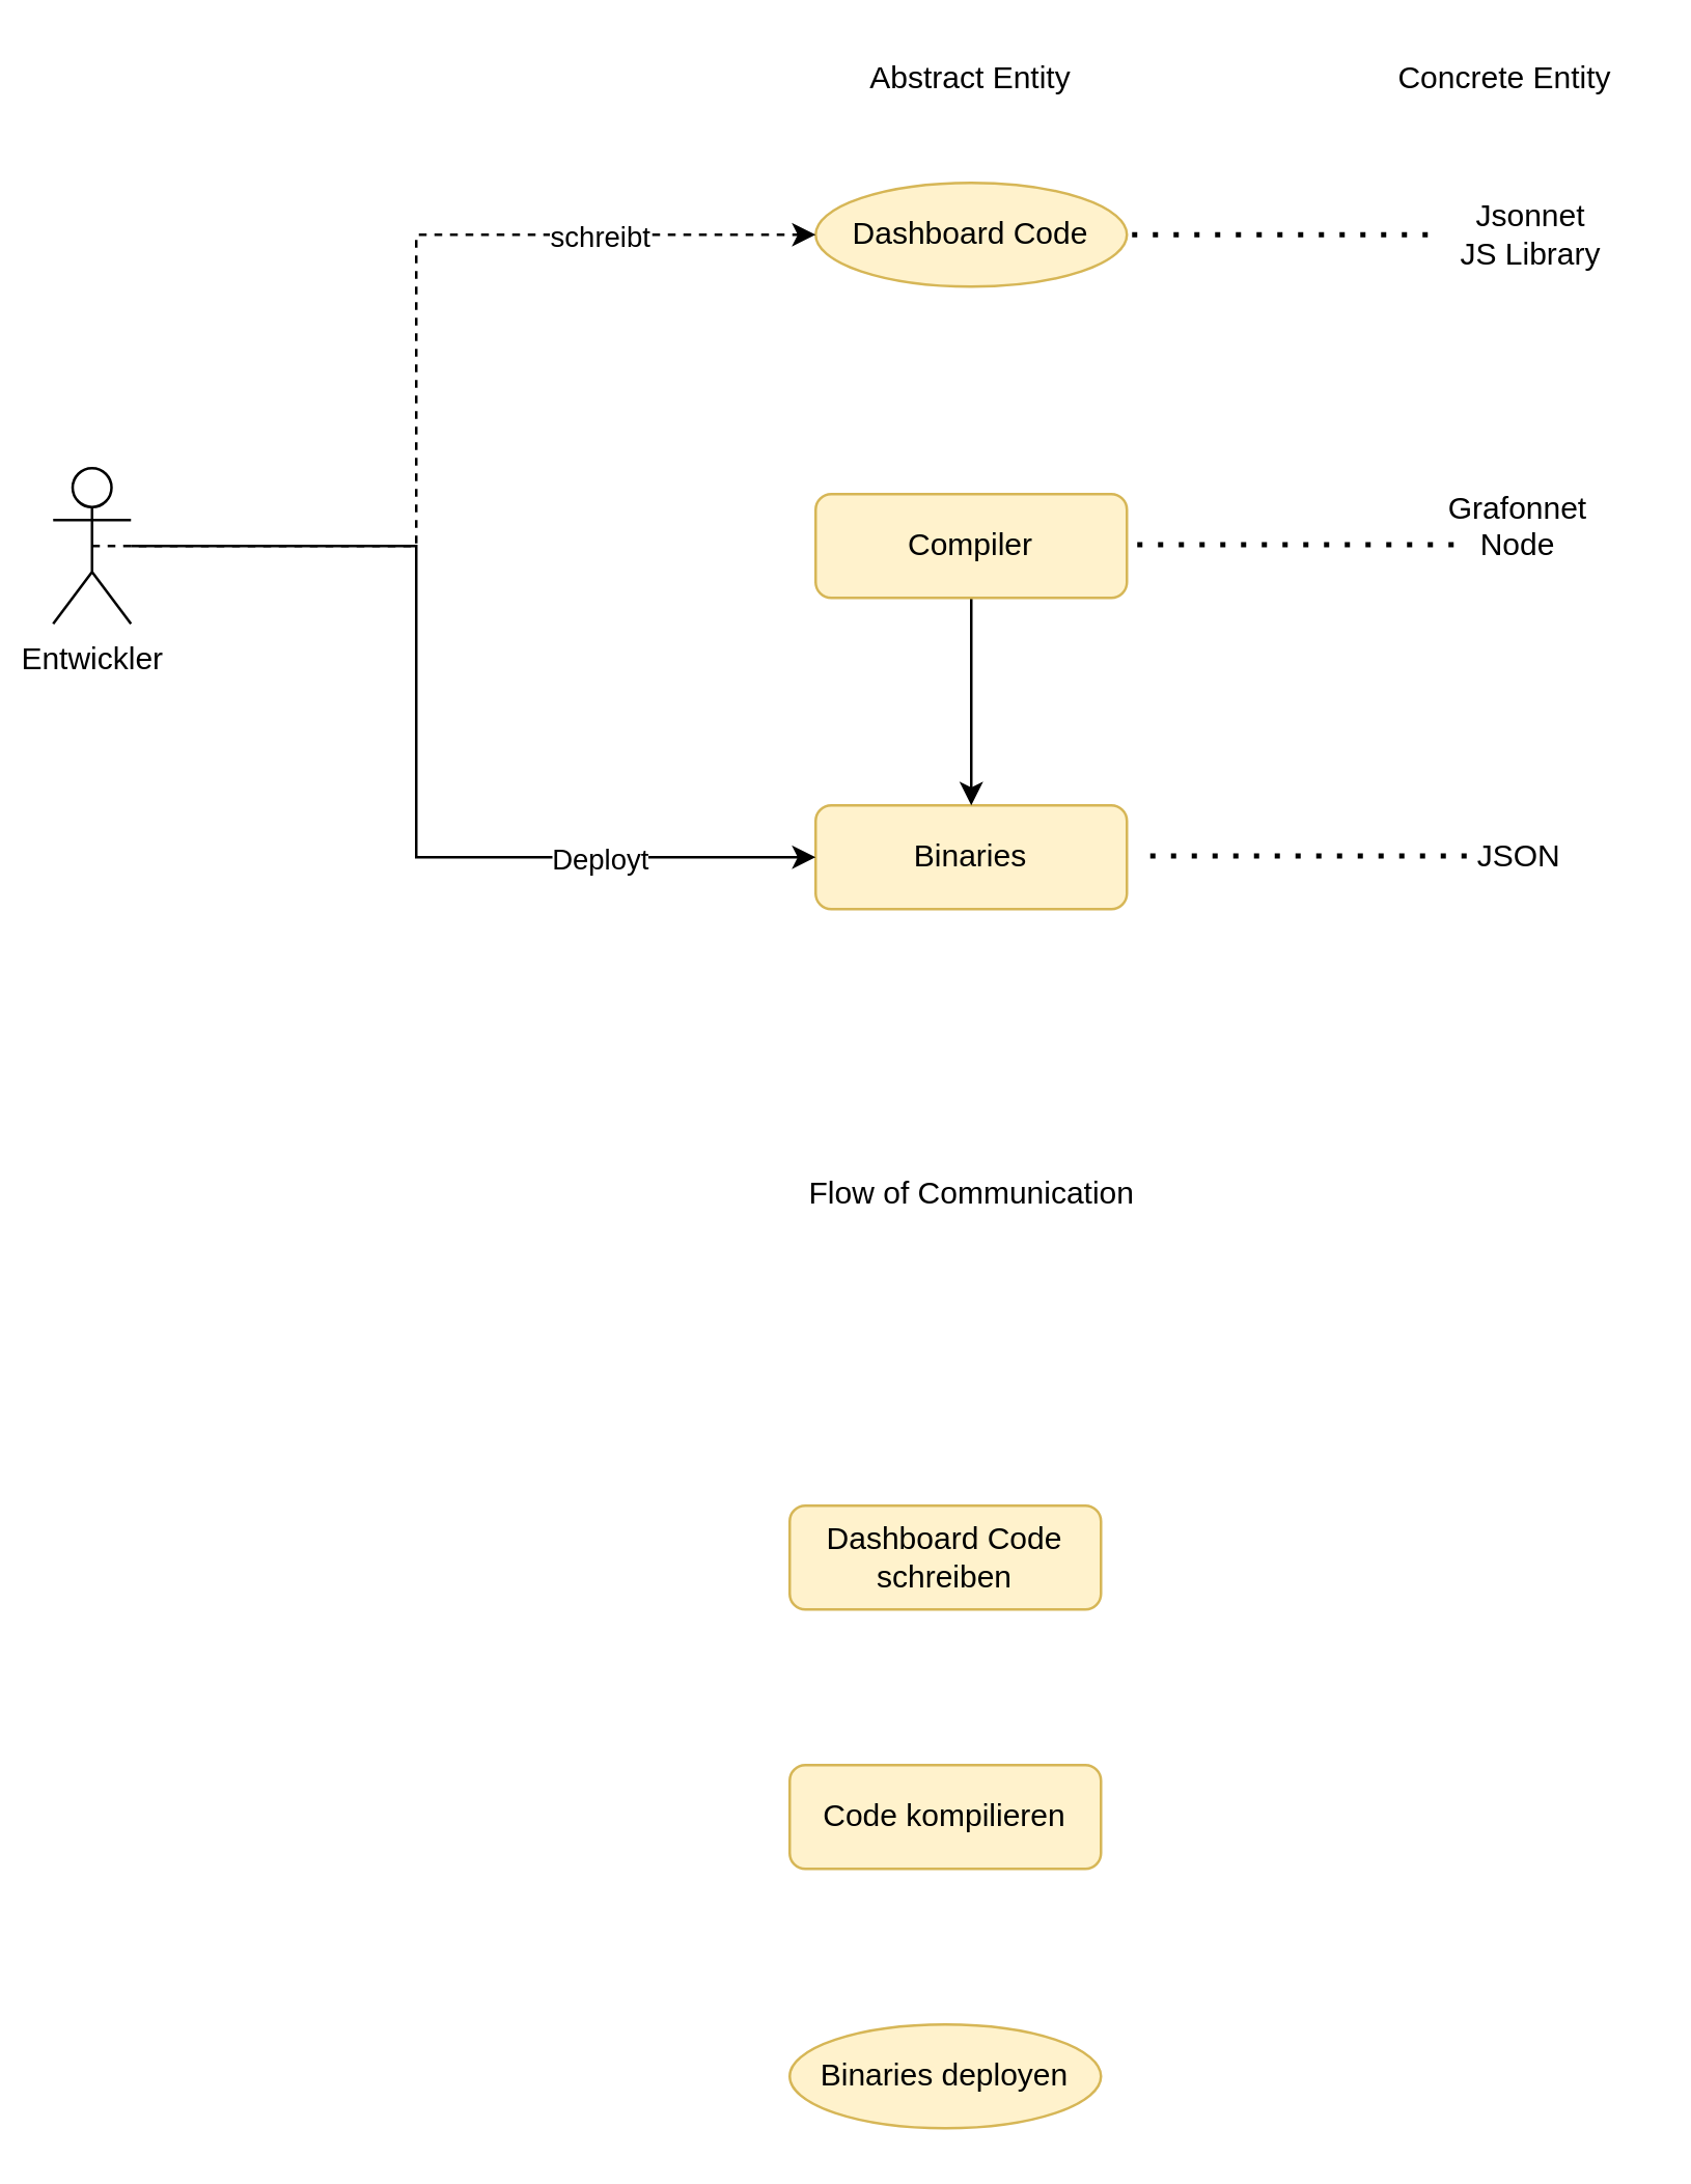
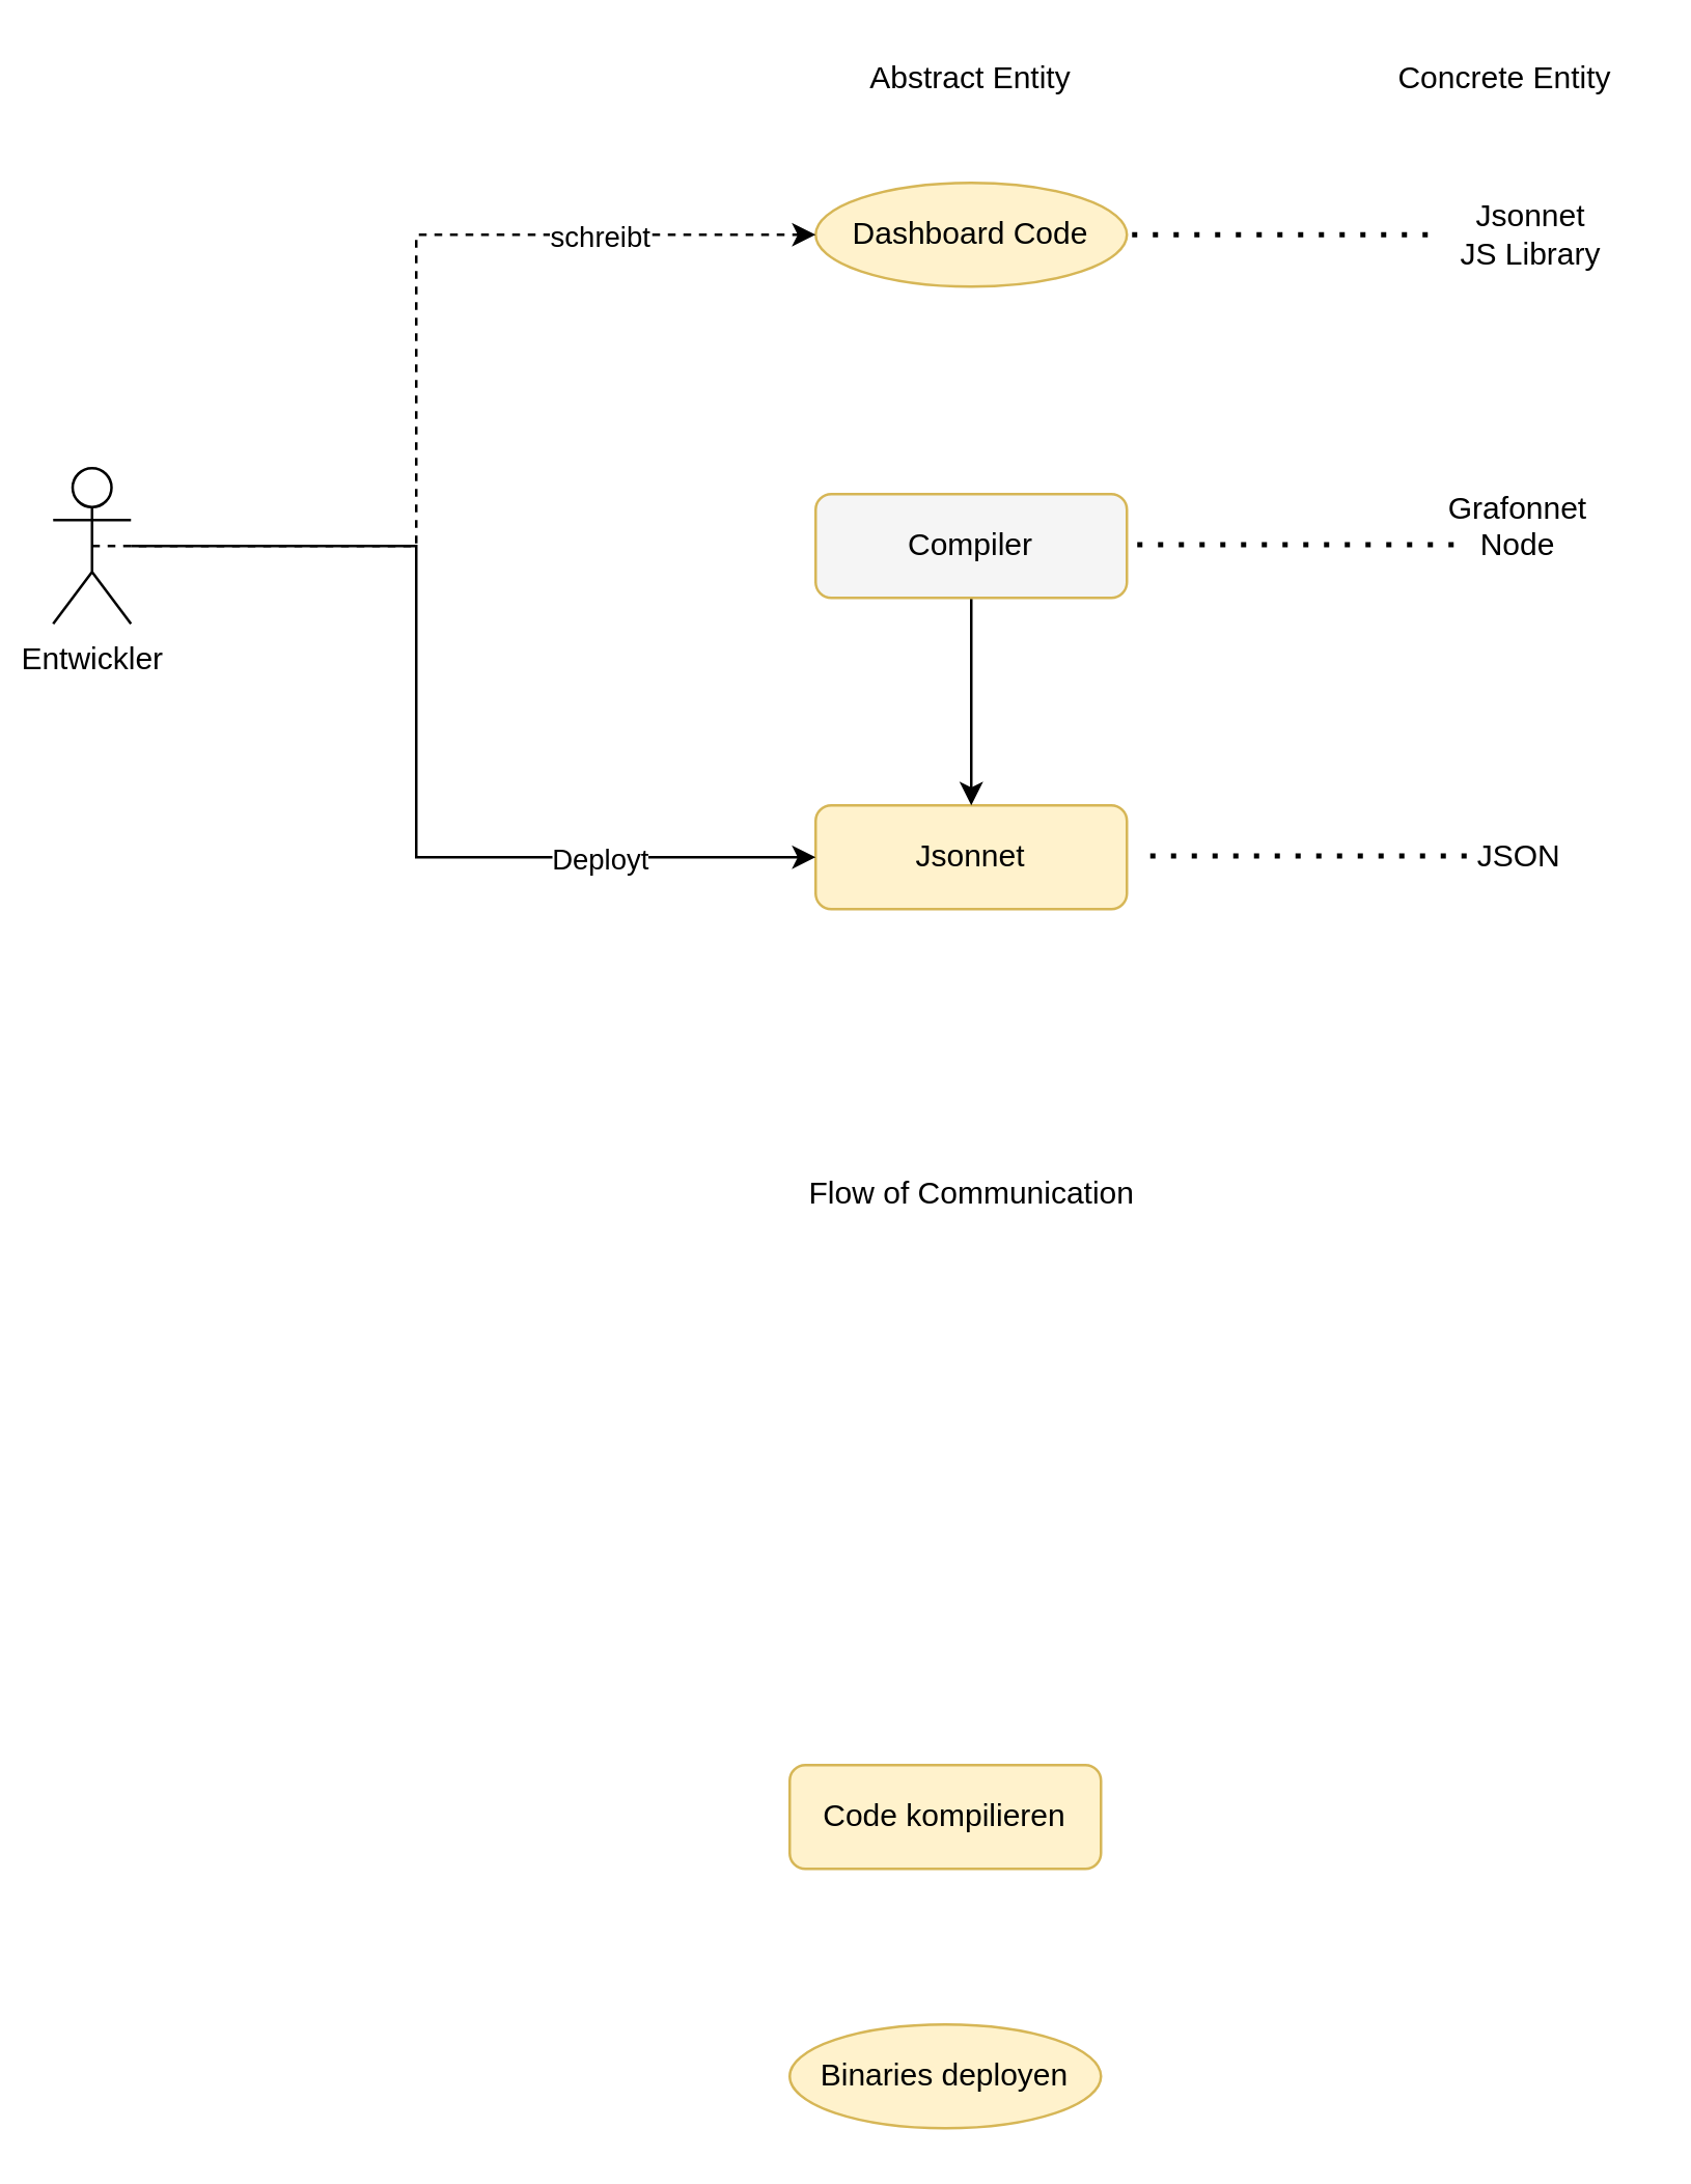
- <mxCell id="5" value="Compiler" style="rounded=1;whiteSpace=wrap;html=1;fontSize=12;glass=0;strokeWidth=1;shadow=0;fillColor=#fff2cc;strokeColor=#d6b656;" parent="1" vertex="1"><mxGeometry x="314" y="190" width="120" height="40" as="geometry" /></mxCell>
+ <mxCell id="5" value="Compiler" style="rounded=1;whiteSpace=wrap;html=1;fontSize=12;glass=0;strokeWidth=1;shadow=0;fillColor=#f5f5f5;strokeColor=#d6b656;" parent="1" vertex="1"><mxGeometry x="314" y="190" width="120" height="40" as="geometry" /></mxCell>
- <mxCell id="3" value="Binaries" style="rounded=1;whiteSpace=wrap;html=1;fontSize=12;glass=0;strokeWidth=1;shadow=0;fillColor=#fff2cc;strokeColor=#d6b656;" parent="1" vertex="1"><mxGeometry x="314" y="310" width="120" height="40" as="geometry" /></mxCell>
+ <mxCell id="3" value="Jsonnet" style="rounded=1;whiteSpace=wrap;html=1;fontSize=12;glass=0;strokeWidth=1;shadow=0;fillColor=#fff2cc;strokeColor=#d6b656;" parent="1" vertex="1"><mxGeometry x="314" y="310" width="120" height="40" as="geometry" /></mxCell>
- <mxCell id="20" value="Dashboard Code schreiben" style="rounded=1;whiteSpace=wrap;html=1;fontSize=12;glass=0;strokeWidth=1;shadow=0;fillColor=#fff2cc;strokeColor=#d6b656;" parent="1" vertex="1"><mxGeometry x="304" y="580" width="120" height="40" as="geometry" /></mxCell>
